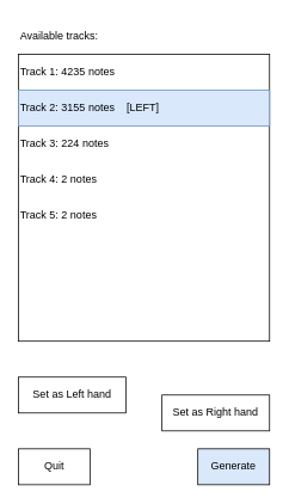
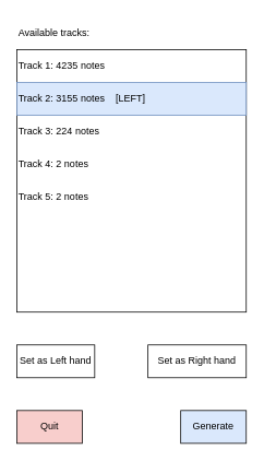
- <mxCell id="9" value="Set as Left hand" style="rounded=0;whiteSpace=wrap;html=1;labelBackgroundColor=none;align=center;" parent="1" vertex="1"><mxGeometry x="20" y="420" width="120" height="40" as="geometry" /></mxCell>
+ <mxCell id="9" value="Set as Left hand" style="rounded=0;whiteSpace=wrap;html=1;labelBackgroundColor=none;align=center;" parent="1" vertex="1"><mxGeometry x="20" y="420" width="95" height="40" as="geometry" /></mxCell>
- <mxCell id="10" value="Set as Right hand" style="rounded=0;whiteSpace=wrap;html=1;labelBackgroundColor=none;align=center;" parent="1" vertex="1"><mxGeometry x="180" y="440" width="120" height="40" as="geometry" /></mxCell>
+ <mxCell id="10" value="Set as Right hand" style="rounded=0;whiteSpace=wrap;html=1;labelBackgroundColor=none;align=center;" parent="1" vertex="1"><mxGeometry x="180" y="420" width="120" height="40" as="geometry" /></mxCell>
- <mxCell id="11" value="Quit" style="rounded=0;whiteSpace=wrap;html=1;labelBackgroundColor=none;align=center;" vertex="1" parent="1"><mxGeometry x="20" y="500" width="80" height="40" as="geometry" /></mxCell>
+ <mxCell id="11" value="Quit" style="rounded=0;whiteSpace=wrap;html=1;labelBackgroundColor=none;align=center;fillColor=#f8cecc;" vertex="1" parent="1"><mxGeometry x="20" y="500" width="80" height="40" as="geometry" /></mxCell>
